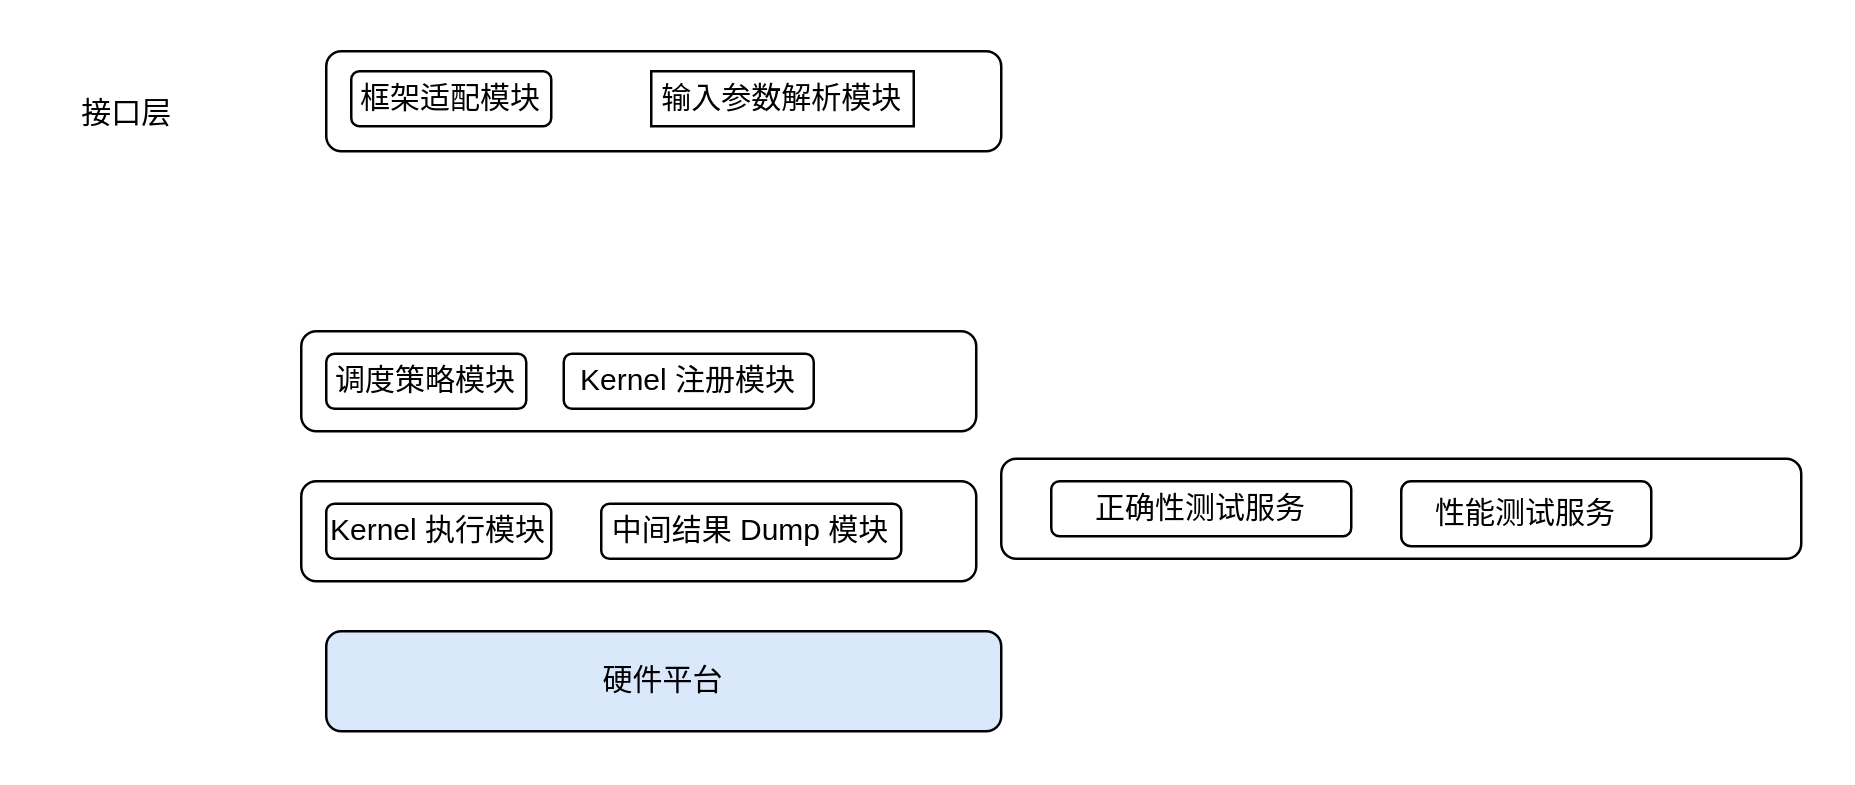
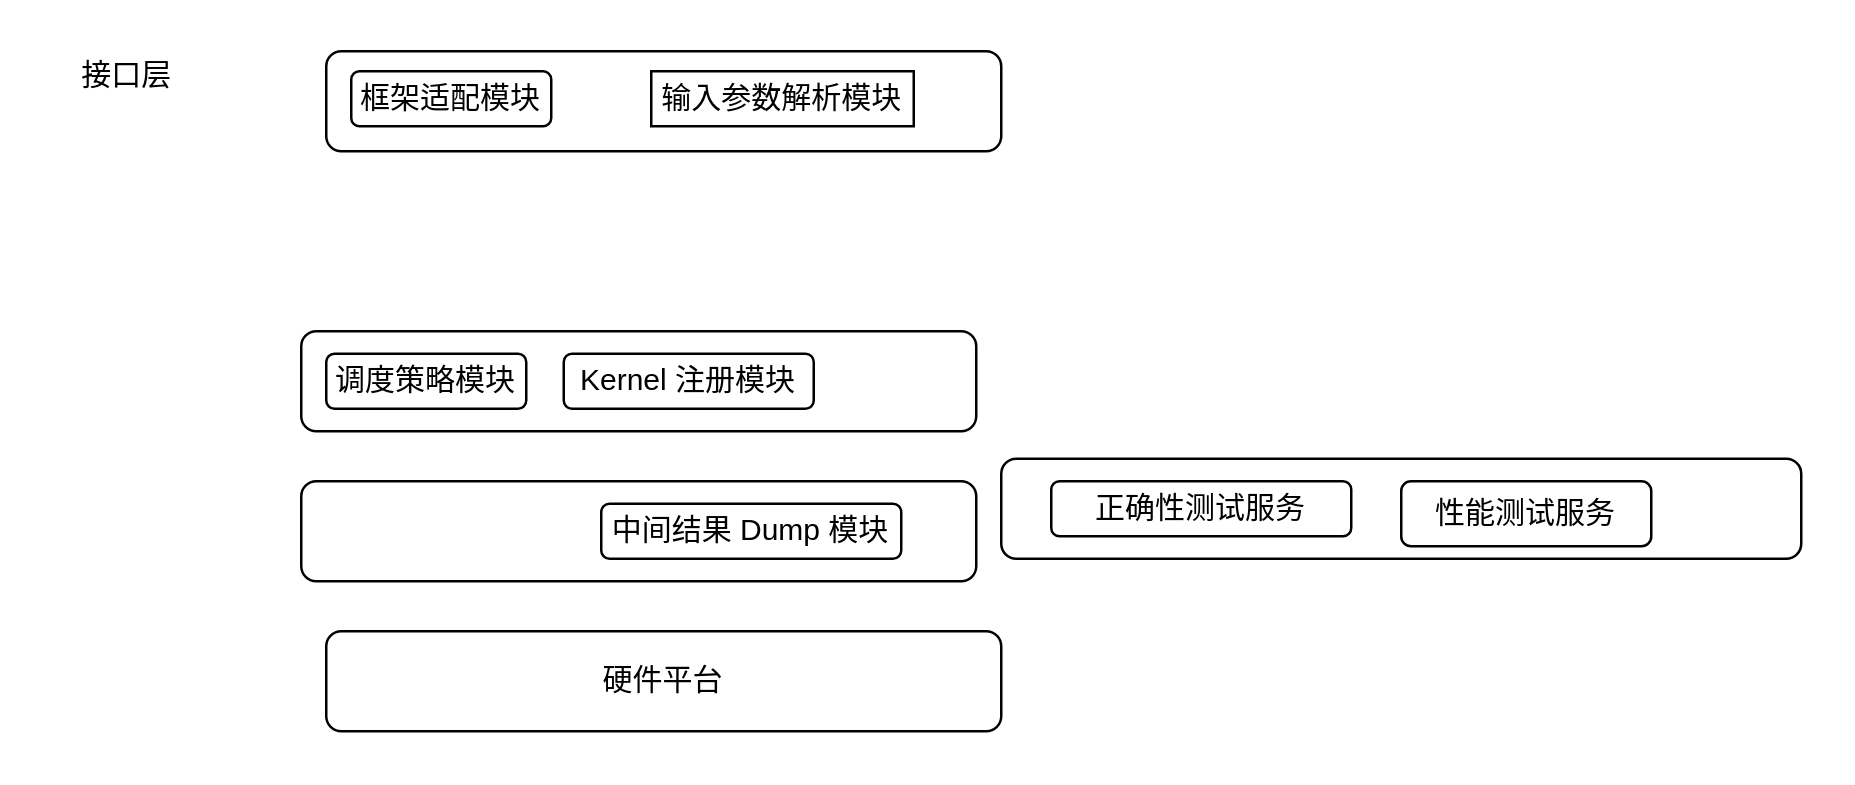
- <mxCell id="3" value="接口层" style="text;html=1;align=center;verticalAlign=middle;resizable=0;points=[];autosize=1;strokeColor=none;fillColor=none;" vertex="1" parent="1"><mxGeometry x="20" y="30" width="60" height="30" as="geometry" /></mxCell>
+ <mxCell id="3" value="接口层" style="text;html=1;align=center;verticalAlign=middle;resizable=0;points=[];autosize=1;strokeColor=none;fillColor=none;" vertex="1" parent="1"><mxGeometry x="20" y="15" width="60" height="30" as="geometry" /></mxCell>
- <mxCell id="10" value="Kernel 执行模块" style="rounded=1;whiteSpace=wrap;html=1;" vertex="1" parent="1"><mxGeometry x="130" y="201" width="90" height="22" as="geometry" /></mxCell>
- <mxCell id="12" value="硬件平台" style="rounded=1;whiteSpace=wrap;html=1;fillColor=#dae8fc;" vertex="1" parent="1"><mxGeometry x="130" y="252" width="270" height="40" as="geometry" /></mxCell>
+ <mxCell id="12" value="硬件平台" style="rounded=1;whiteSpace=wrap;html=1;" vertex="1" parent="1"><mxGeometry x="130" y="252" width="270" height="40" as="geometry" /></mxCell>
